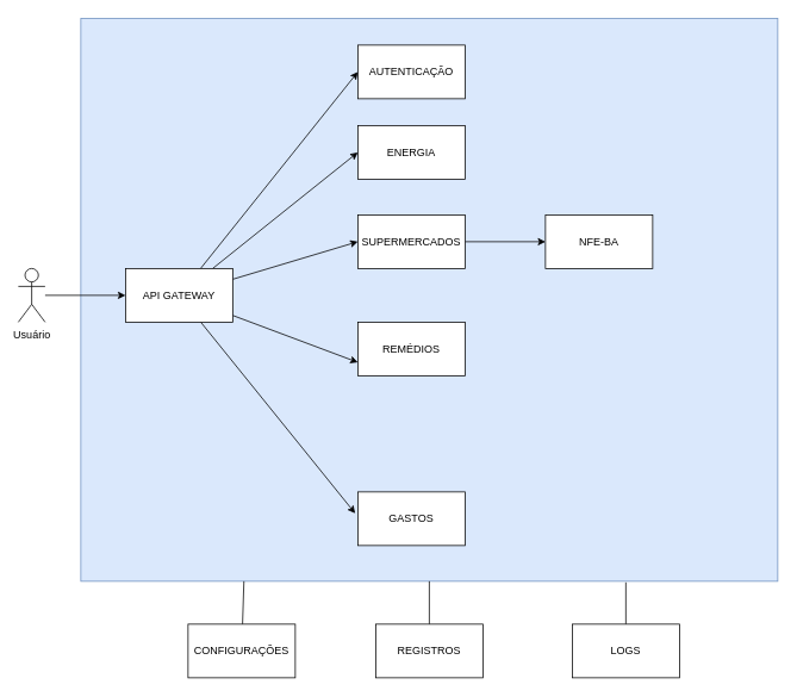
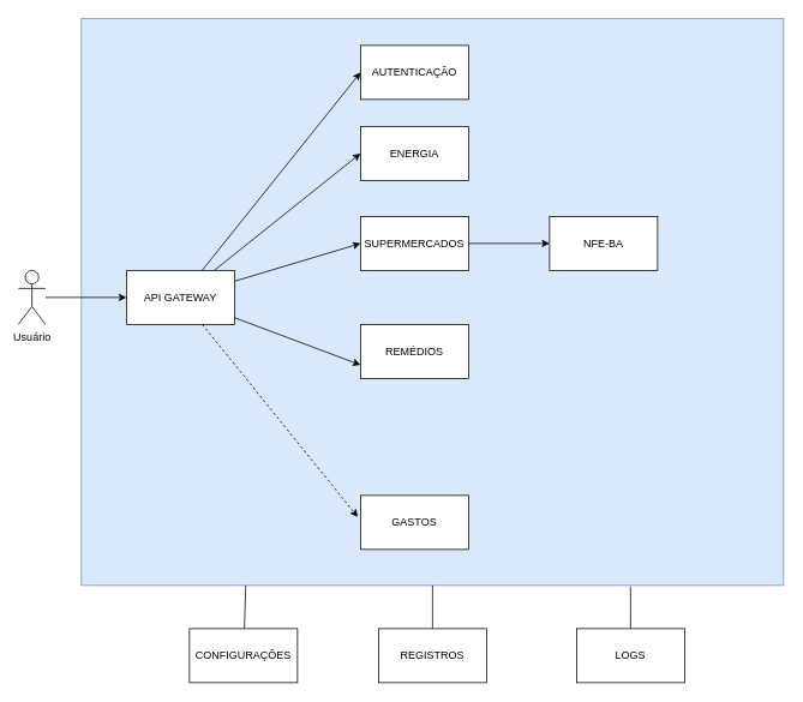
- <mxCell id="7" style="edgeStyle=none;rounded=0;orthogonalLoop=1;jettySize=auto;html=1;entryX=-0.025;entryY=0.4;entryDx=0;entryDy=0;entryPerimeter=0;startArrow=none;startFill=0;" edge="1" parent="1" source="9" target="15"><mxGeometry relative="1" as="geometry" /></mxCell>
+ <mxCell id="7" style="edgeStyle=none;rounded=0;orthogonalLoop=1;jettySize=auto;html=1;entryX=-0.025;entryY=0.4;entryDx=0;entryDy=0;entryPerimeter=0;startArrow=none;startFill=0;dashed=1;" edge="1" parent="1" source="9" target="15"><mxGeometry relative="1" as="geometry" /></mxCell>
